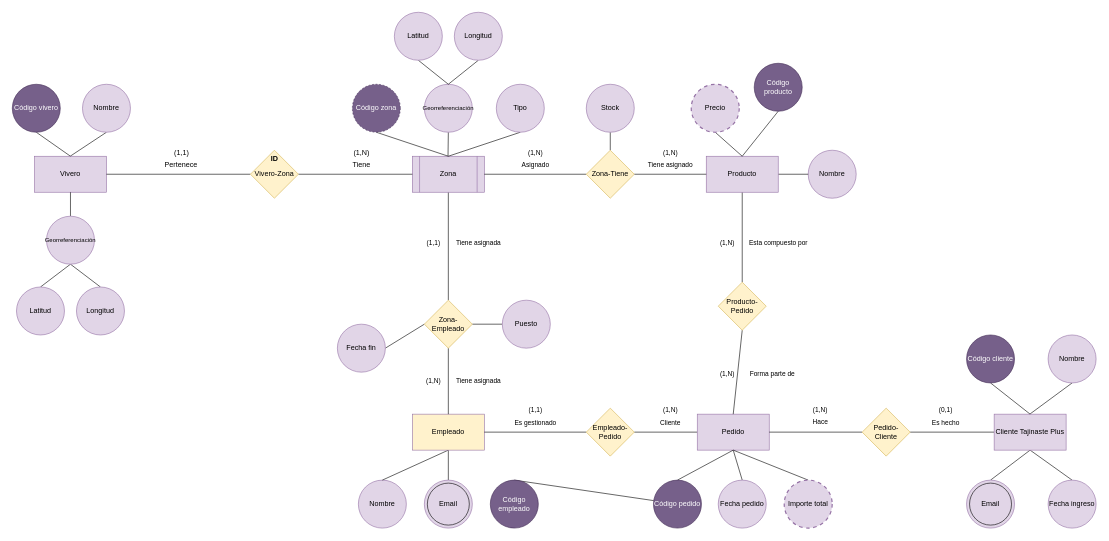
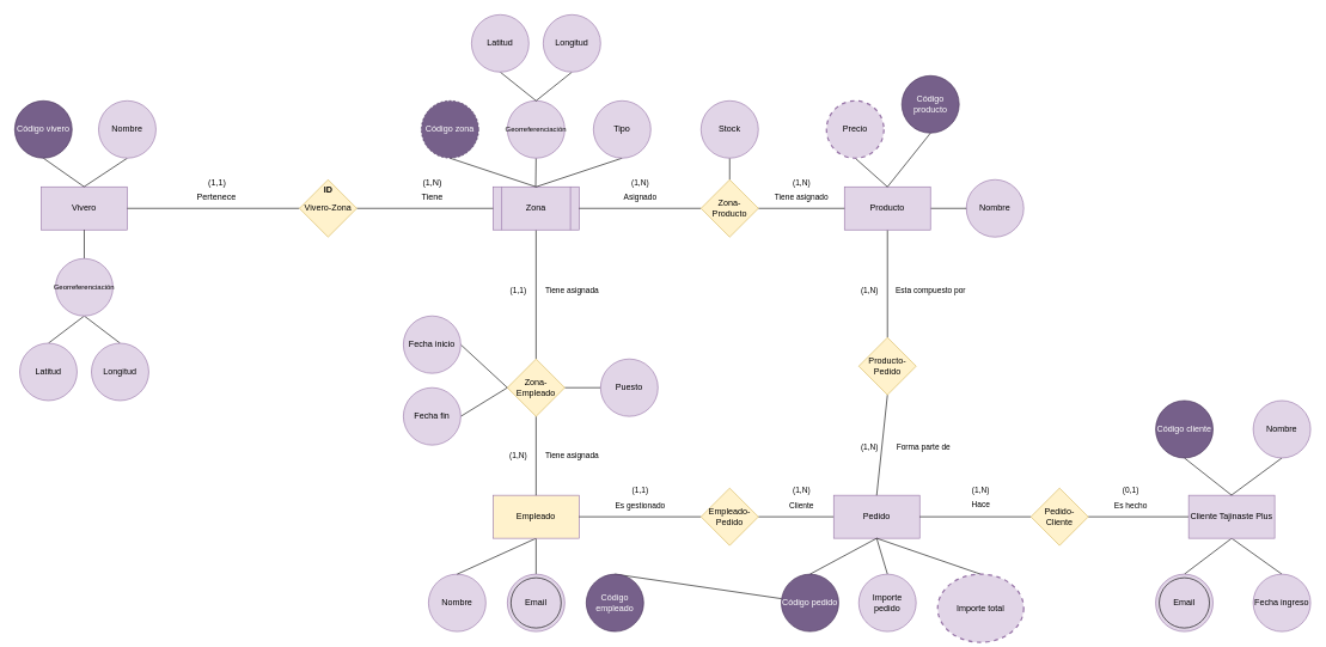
- <mxCell id="38" value="Zona-Tiene" style="rhombus;whiteSpace=wrap;html=1;fillColor=#fff2cc;strokeColor=#d6b656;" parent="1" vertex="1"><mxGeometry x="977" y="250" width="80" height="80" as="geometry" /></mxCell>
+ <mxCell id="38" value="Zona-Producto" style="rhombus;whiteSpace=wrap;html=1;fillColor=#fff2cc;strokeColor=#d6b656;" parent="1" vertex="1"><mxGeometry x="977" y="250" width="80" height="80" as="geometry" /></mxCell>
+ <mxCell id="59" value="Fecha inicio" style="ellipse;whiteSpace=wrap;html=1;aspect=fixed;fillColor=#e1d5e7;strokeColor=#9673a6;" parent="1" vertex="1"><mxGeometry x="562" y="440" width="80" height="80" as="geometry" /></mxCell>
+ <mxCell id="50" style="edgeStyle=none;rounded=0;orthogonalLoop=1;jettySize=auto;html=1;exitX=0;exitY=0.5;exitDx=0;exitDy=0;entryX=1;entryY=0.5;entryDx=0;entryDy=0;endArrow=none;endFill=0;" edge="1" parent="1" source="53" target="59"><mxGeometry relative="1" as="geometry" /></mxCell>
- <mxCell id="103" value="Fecha pedido" style="ellipse;whiteSpace=wrap;html=1;aspect=fixed;fillColor=#e1d5e7;strokeColor=#9673a6;" vertex="1" parent="1"><mxGeometry x="1197" y="800" width="80" height="80" as="geometry" /></mxCell>
+ <mxCell id="103" value="Importe pedido" style="ellipse;whiteSpace=wrap;html=1;aspect=fixed;fillColor=#e1d5e7;strokeColor=#9673a6;" vertex="1" parent="1"><mxGeometry x="1197" y="800" width="80" height="80" as="geometry" /></mxCell>
- <mxCell id="77" value="Importe total" style="ellipse;whiteSpace=wrap;html=1;aspect=fixed;fillColor=#e1d5e7;strokeColor=#9673a6;dashed=1;strokeWidth=2;" parent="1" vertex="1"><mxGeometry x="1307" y="800" width="80" height="80" as="geometry" /></mxCell>
+ <mxCell id="77" value="Importe total" style="ellipse;whiteSpace=wrap;html=1;aspect=fixed;fillColor=#e1d5e7;strokeColor=#9673a6;dashed=1;strokeWidth=2;" parent="1" vertex="1"><mxGeometry x="1307" y="800" width="120" height="95" as="geometry" /></mxCell>
